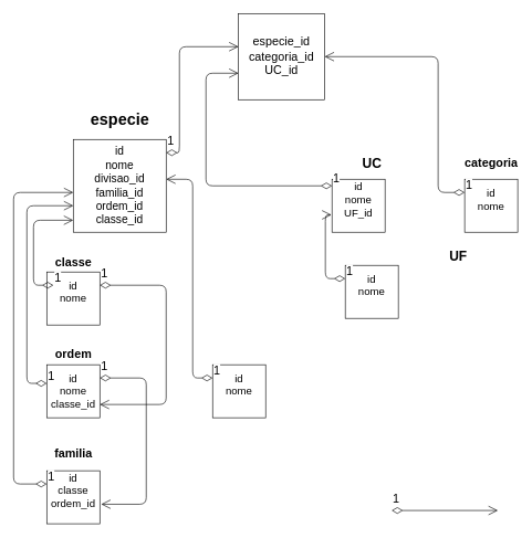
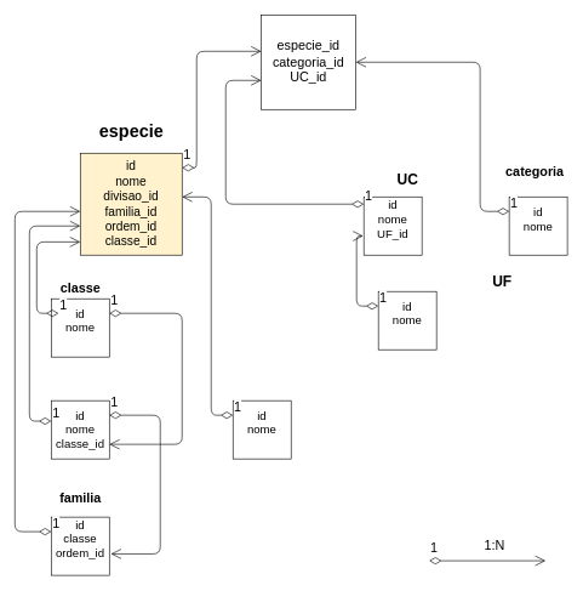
- <mxCell id="10" value="categoria" style="text;strokeColor=none;fillColor=none;html=1;fontSize=18;fontStyle=1;verticalAlign=middle;align=center;" vertex="1" parent="1"><mxGeometry x="710" y="230" width="60" height="30" as="geometry" /></mxCell>
+ <mxCell id="10" value="categoria" style="text;strokeColor=none;fillColor=none;html=1;fontSize=18;fontStyle=1;verticalAlign=middle;align=center;" vertex="1" parent="1"><mxGeometry x="705" y="220" width="60" height="30" as="geometry" /></mxCell>
- <mxCell id="3" value="&lt;div style=&quot;font-size: 17px&quot;&gt;&lt;span style=&quot;font-size: 17px&quot;&gt;id&lt;/span&gt;&lt;/div&gt;&lt;font style=&quot;font-size: 17px&quot;&gt;&lt;div style=&quot;font-size: 17px&quot;&gt;&lt;span style=&quot;font-size: 17px&quot;&gt;nome&lt;/span&gt;&lt;/div&gt;&lt;font style=&quot;font-size: 17px&quot;&gt;&lt;div style=&quot;font-size: 17px&quot;&gt;&lt;span style=&quot;font-size: 17px&quot;&gt;divisao_id&lt;/span&gt;&lt;/div&gt;&lt;div style=&quot;font-size: 17px&quot;&gt;&lt;span style=&quot;font-size: 17px&quot;&gt;familia_id&lt;/span&gt;&lt;/div&gt;&lt;div style=&quot;font-size: 17px&quot;&gt;&lt;span style=&quot;font-size: 17px&quot;&gt;ordem_id&lt;/span&gt;&lt;/div&gt;&lt;div style=&quot;font-size: 17px&quot;&gt;&lt;span style=&quot;font-size: 17px&quot;&gt;classe_id&lt;/span&gt;&lt;/div&gt;&lt;/font&gt;&lt;/font&gt;" style="whiteSpace=wrap;html=1;aspect=fixed;align=center;fontSize=17;" vertex="1" parent="1"><mxGeometry x="110" y="210" width="140" height="140" as="geometry" /></mxCell>
+ <mxCell id="3" value="&lt;div style=&quot;font-size: 17px&quot;&gt;&lt;span style=&quot;font-size: 17px&quot;&gt;id&lt;/span&gt;&lt;/div&gt;&lt;font style=&quot;font-size: 17px&quot;&gt;&lt;div style=&quot;font-size: 17px&quot;&gt;&lt;span style=&quot;font-size: 17px&quot;&gt;nome&lt;/span&gt;&lt;/div&gt;&lt;font style=&quot;font-size: 17px&quot;&gt;&lt;div style=&quot;font-size: 17px&quot;&gt;&lt;span style=&quot;font-size: 17px&quot;&gt;divisao_id&lt;/span&gt;&lt;/div&gt;&lt;div style=&quot;font-size: 17px&quot;&gt;&lt;span style=&quot;font-size: 17px&quot;&gt;familia_id&lt;/span&gt;&lt;/div&gt;&lt;div style=&quot;font-size: 17px&quot;&gt;&lt;span style=&quot;font-size: 17px&quot;&gt;ordem_id&lt;/span&gt;&lt;/div&gt;&lt;div style=&quot;font-size: 17px&quot;&gt;&lt;span style=&quot;font-size: 17px&quot;&gt;classe_id&lt;/span&gt;&lt;/div&gt;&lt;/font&gt;&lt;/font&gt;" style="whiteSpace=wrap;html=1;aspect=fixed;align=center;fontSize=17;fillColor=#fff2cc;" vertex="1" parent="1"><mxGeometry x="110" y="210" width="140" height="140" as="geometry" /></mxCell>
- <mxCell id="15" value="ordem" style="text;strokeColor=none;fillColor=none;html=1;fontSize=18;fontStyle=1;verticalAlign=middle;align=center;" vertex="1" parent="1"><mxGeometry x="80" y="520" width="60" height="30" as="geometry" /></mxCell>
+ <mxCell id="20" value="1:N" style="text;html=1;strokeColor=none;fillColor=none;align=center;verticalAlign=middle;whiteSpace=wrap;rounded=0;fontSize=18;" vertex="1" parent="1"><mxGeometry x="630" y="740" width="100" height="20" as="geometry" /></mxCell>
